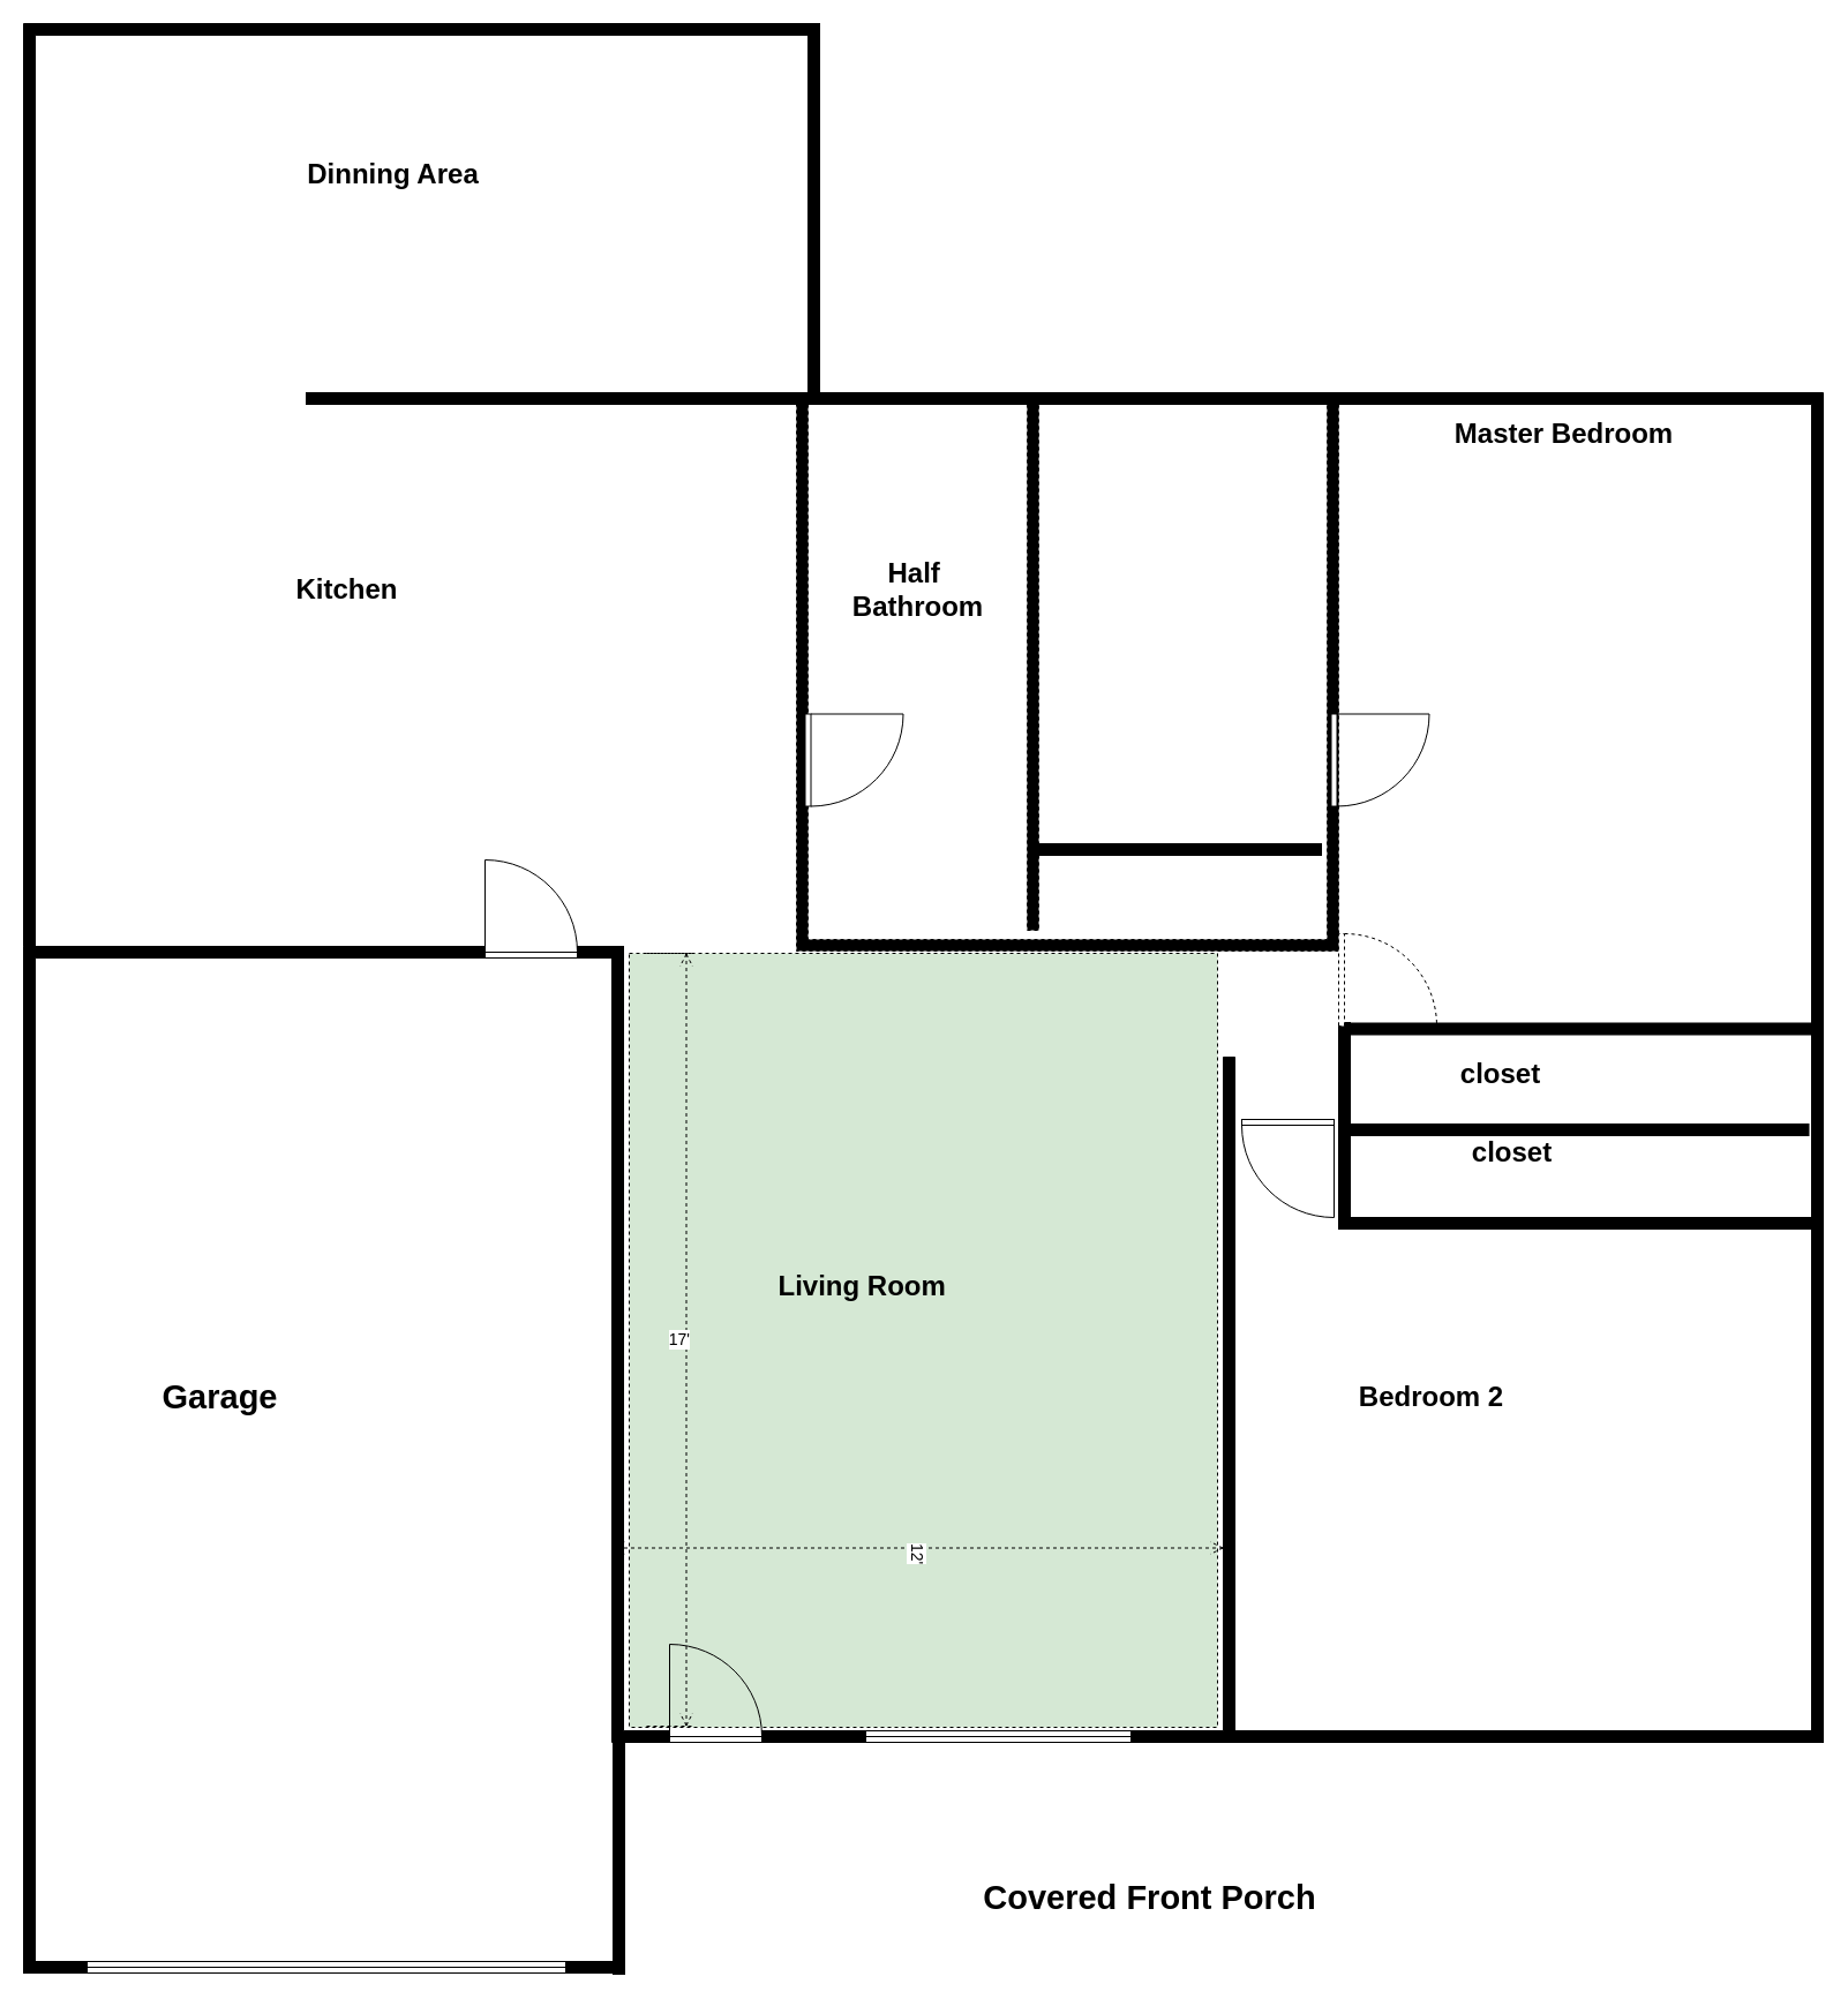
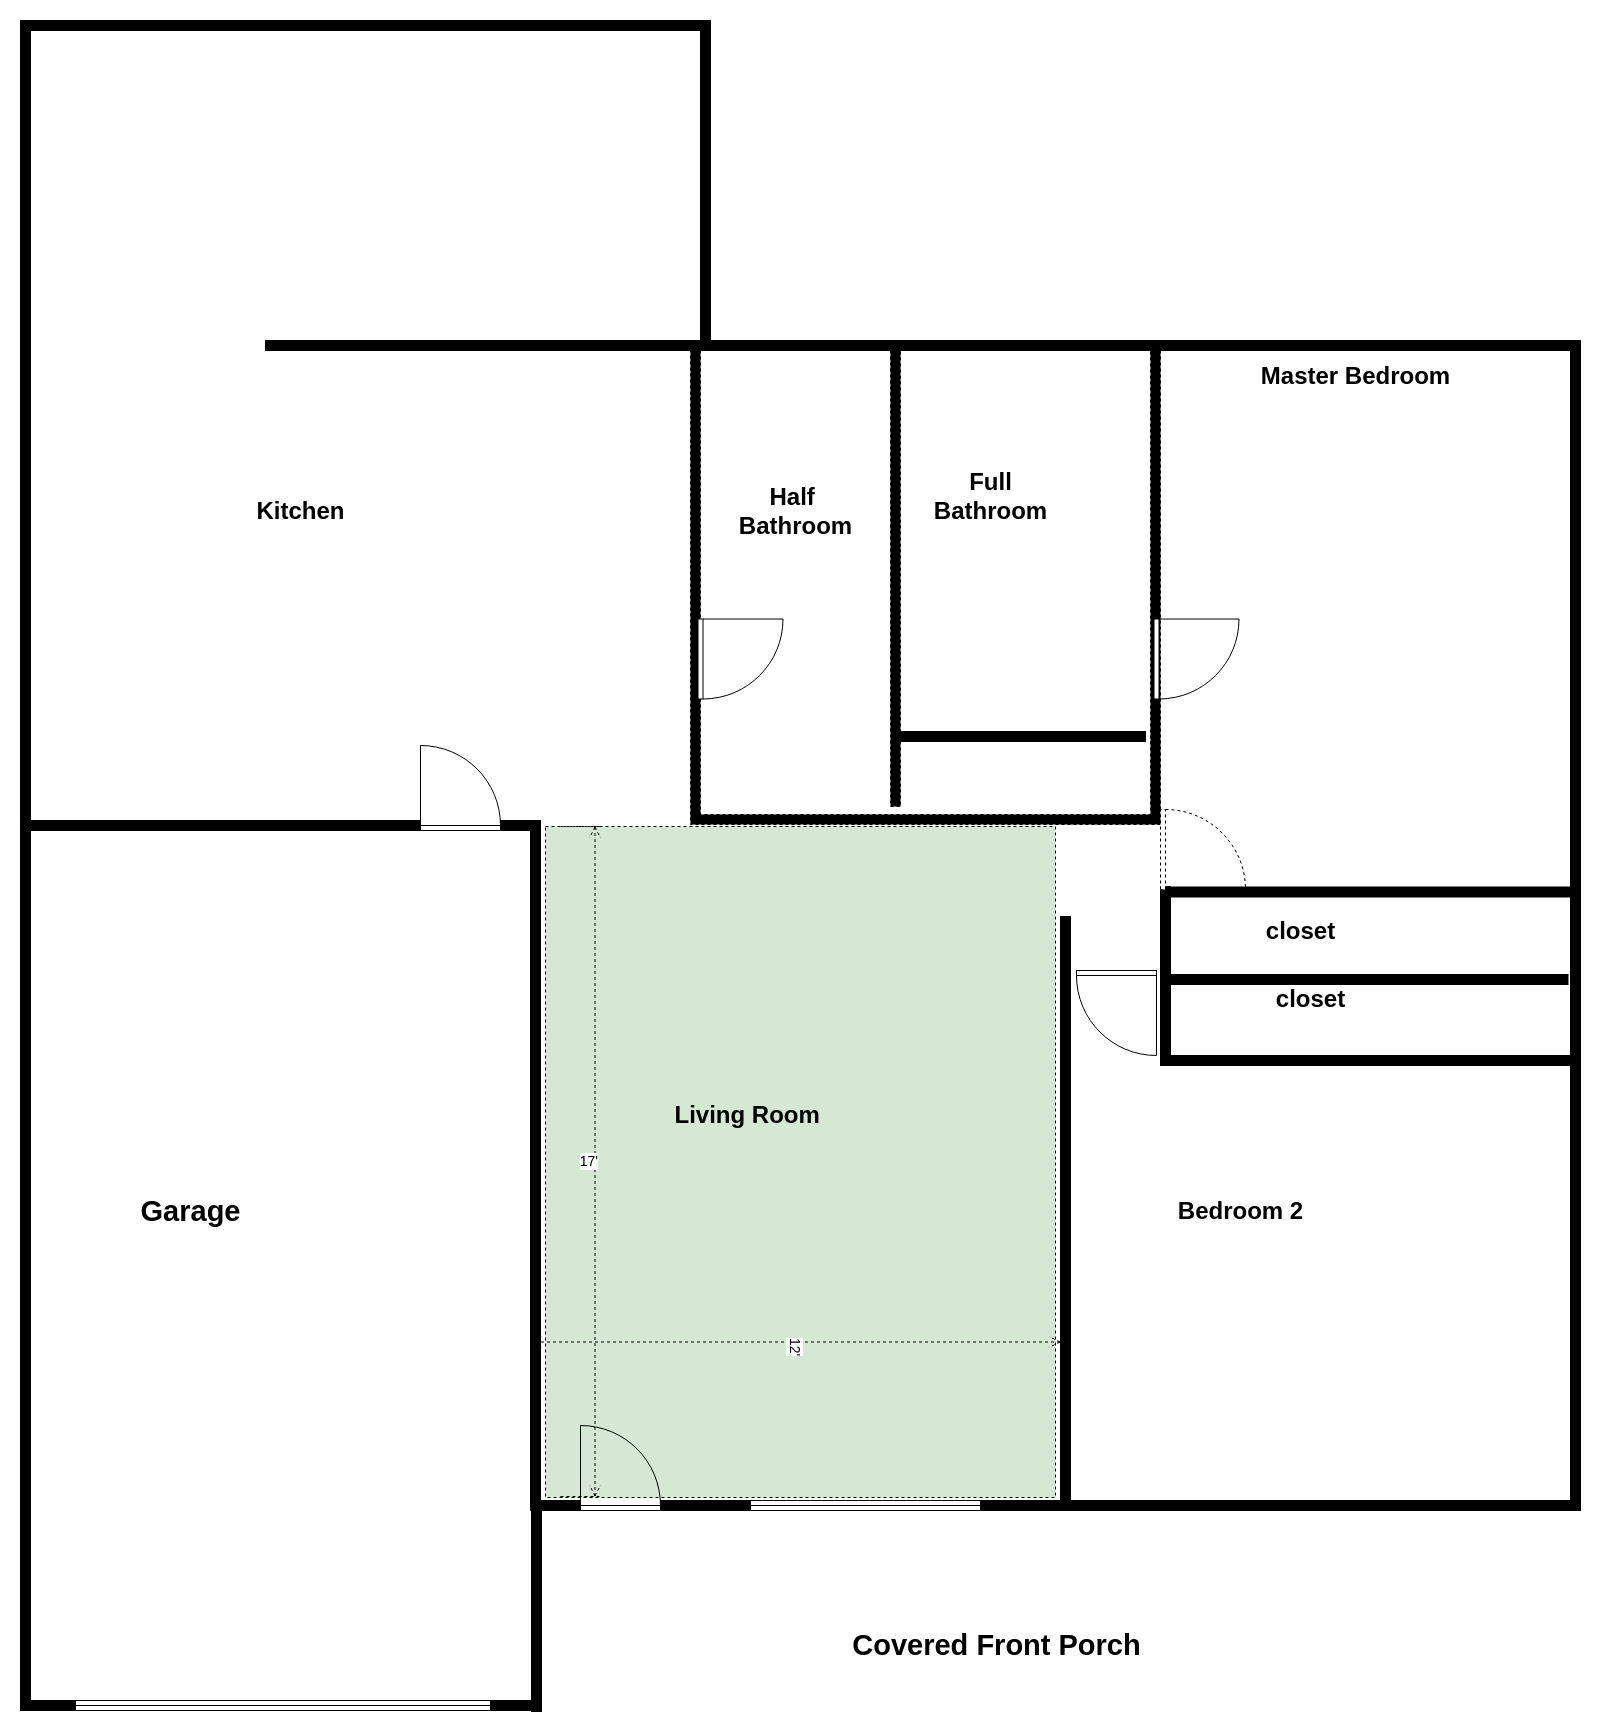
- <mxCell id="37" value="&lt;b&gt;&lt;font style=&quot;font-size: 24px&quot;&gt;Dinning Area&lt;/font&gt;&lt;/b&gt;" style="text;html=1;resizable=0;autosize=1;align=center;verticalAlign=middle;points=[];fillColor=none;strokeColor=none;rounded=0;fontSize=16;" parent="1" vertex="1"><mxGeometry x="260" y="136" width="160" height="30" as="geometry" /></mxCell>
+ <mxCell id="33" value="&lt;b&gt;&lt;font style=&quot;font-size: 24px&quot;&gt;Full &lt;br&gt;Bathroom&lt;br&gt;&lt;br&gt;&lt;/font&gt;&lt;/b&gt;" style="text;html=1;resizable=0;autosize=1;align=center;verticalAlign=middle;points=[];fillColor=none;strokeColor=none;rounded=0;fontSize=16;" parent="1" vertex="1"><mxGeometry x="925" y="475.5" width="130" height="70" as="geometry" /></mxCell>
